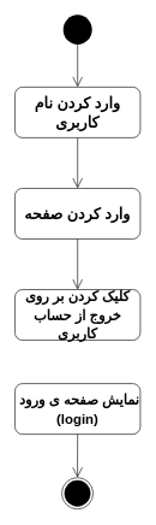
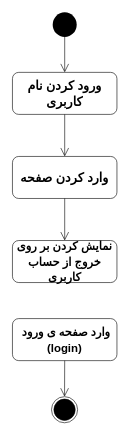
- <mxCell id="10" value="وارد کردن نام کاربری" style="shape=rect;html=1;rounded=1;whiteSpace=wrap;align=center;fontSize=21;fontStyle=1" vertex="1" parent="1"><mxGeometry x="20" y="120" width="174" height="70" as="geometry" /></mxCell>
+ <mxCell id="10" value="ورود کردن نام کاربری" style="shape=rect;html=1;rounded=1;whiteSpace=wrap;align=center;fontSize=21;fontStyle=1" vertex="1" parent="1"><mxGeometry x="20" y="120" width="174" height="70" as="geometry" /></mxCell>
- <mxCell id="6" value="&lt;span style=&quot;font-size: 19px&quot;&gt;کلیک کردن بر روی خروج از حساب کاربری&lt;/span&gt;" style="shape=rect;html=1;rounded=1;whiteSpace=wrap;align=center;fontSize=21;fontStyle=1" parent="1" vertex="1"><mxGeometry x="20" y="400" width="174" height="70" as="geometry" /></mxCell>
+ <mxCell id="6" value="&lt;span style=&quot;font-size: 19px&quot;&gt;نمایش کردن بر روی خروج از حساب کاربری&lt;/span&gt;" style="shape=rect;html=1;rounded=1;whiteSpace=wrap;align=center;fontSize=21;fontStyle=1" parent="1" vertex="1"><mxGeometry x="20" y="400" width="174" height="70" as="geometry" /></mxCell>
- <mxCell id="8" value="&lt;span style=&quot;font-size: 19px&quot;&gt;&amp;nbsp;نمایش صفحه ی ورود&lt;br&gt;&lt;/span&gt;&lt;span style=&quot;font-size: 19px&quot;&gt;(login)&lt;/span&gt;&lt;span style=&quot;font-size: 19px&quot;&gt;&lt;br&gt;&lt;/span&gt;" style="shape=rect;html=1;rounded=1;whiteSpace=wrap;align=center;fontSize=21;fontStyle=1" parent="1" vertex="1"><mxGeometry x="20" y="530" width="174" height="70" as="geometry" /></mxCell>
+ <mxCell id="8" value="&lt;span style=&quot;font-size: 19px&quot;&gt;&amp;nbsp;وارد صفحه ی ورود&lt;br&gt;&lt;/span&gt;&lt;span style=&quot;font-size: 19px&quot;&gt;(login)&lt;/span&gt;&lt;span style=&quot;font-size: 19px&quot;&gt;&lt;br&gt;&lt;/span&gt;" style="shape=rect;html=1;rounded=1;whiteSpace=wrap;align=center;fontSize=21;fontStyle=1" parent="1" vertex="1"><mxGeometry x="20" y="530" width="174" height="70" as="geometry" /></mxCell>
